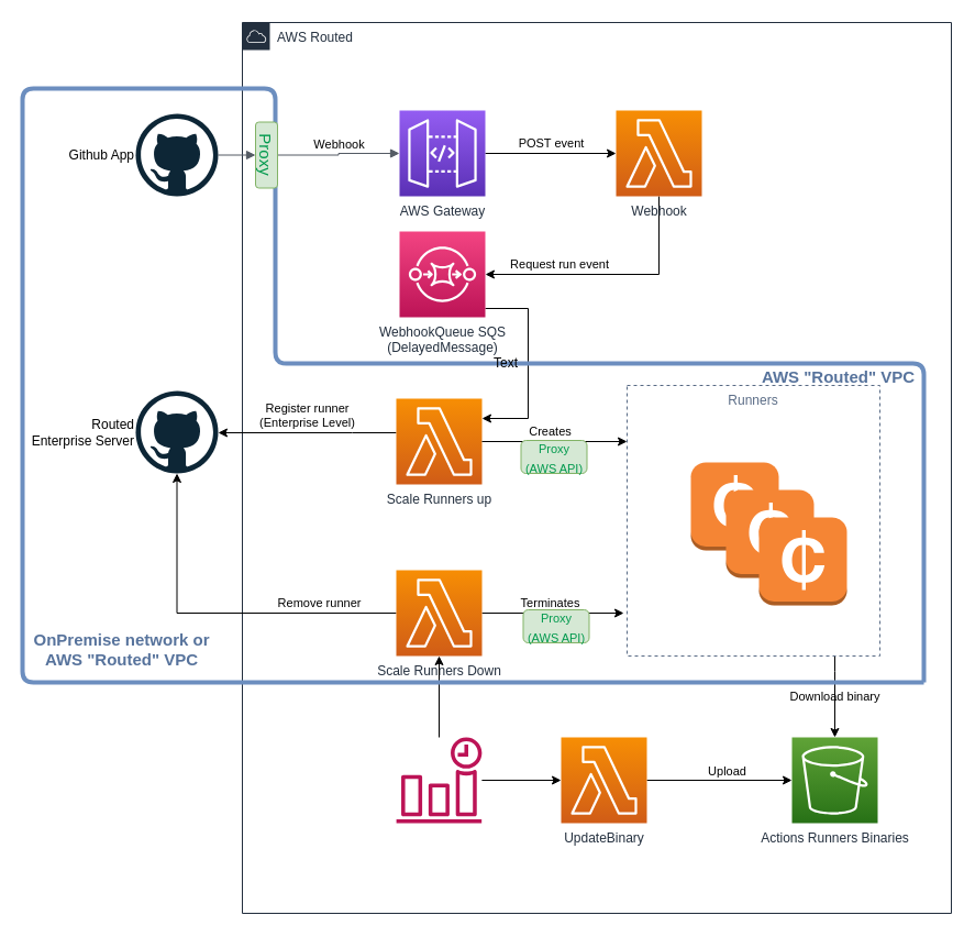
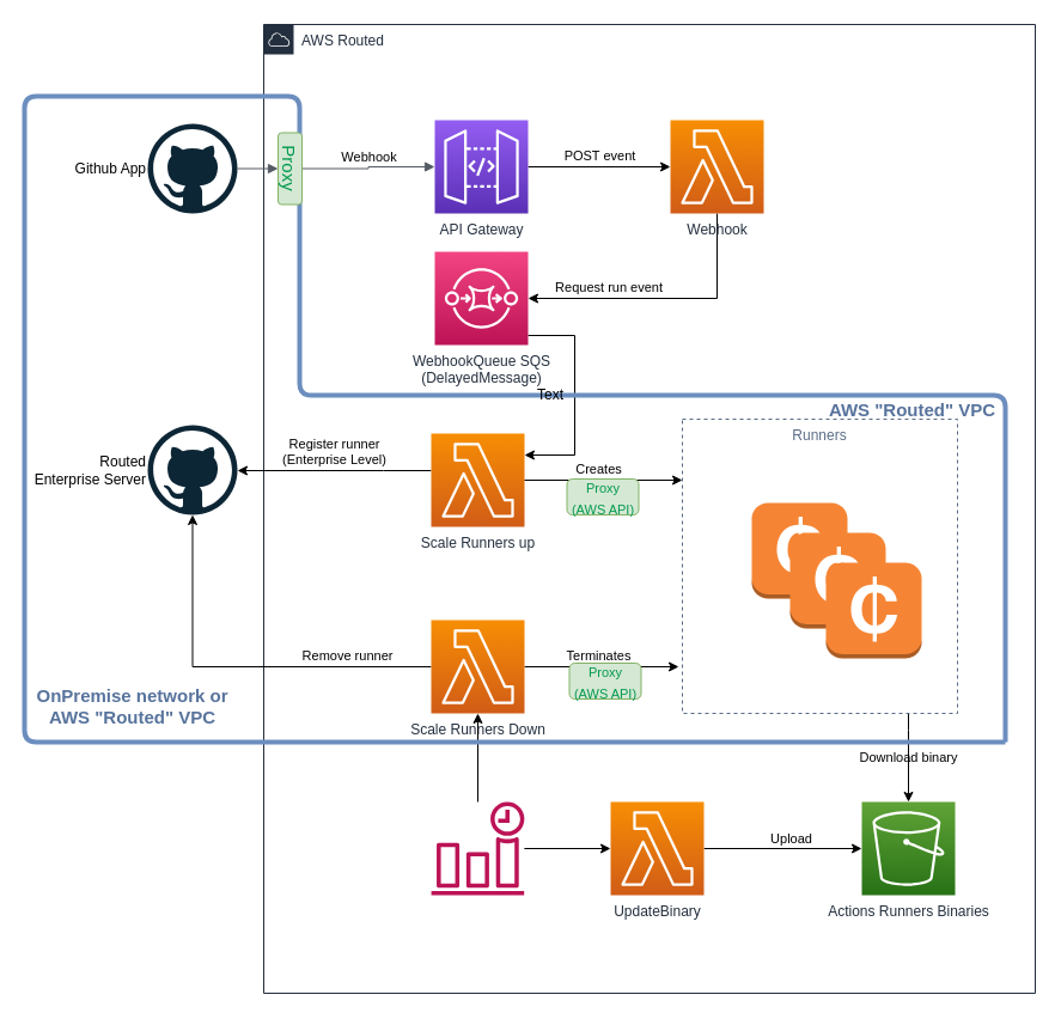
- <mxCell id="6" value="AWS Gateway" style="outlineConnect=0;fontColor=#232F3E;gradientColor=#945DF2;gradientDirection=north;fillColor=#5A30B5;strokeColor=#ffffff;dashed=0;verticalLabelPosition=bottom;verticalAlign=top;align=center;html=1;fontSize=12;fontStyle=0;aspect=fixed;shape=mxgraph.aws4.resourceIcon;resIcon=mxgraph.aws4.api_gateway;labelBackgroundColor=none;" parent="1" vertex="1"><mxGeometry x="363" y="100" width="78" height="78" as="geometry" /></mxCell>
+ <mxCell id="6" value="API Gateway" style="outlineConnect=0;fontColor=#232F3E;gradientColor=#945DF2;gradientDirection=north;fillColor=#5A30B5;strokeColor=#ffffff;dashed=0;verticalLabelPosition=bottom;verticalAlign=top;align=center;html=1;fontSize=12;fontStyle=0;aspect=fixed;shape=mxgraph.aws4.resourceIcon;resIcon=mxgraph.aws4.api_gateway;labelBackgroundColor=none;" parent="1" vertex="1"><mxGeometry x="363" y="100" width="78" height="78" as="geometry" /></mxCell>
